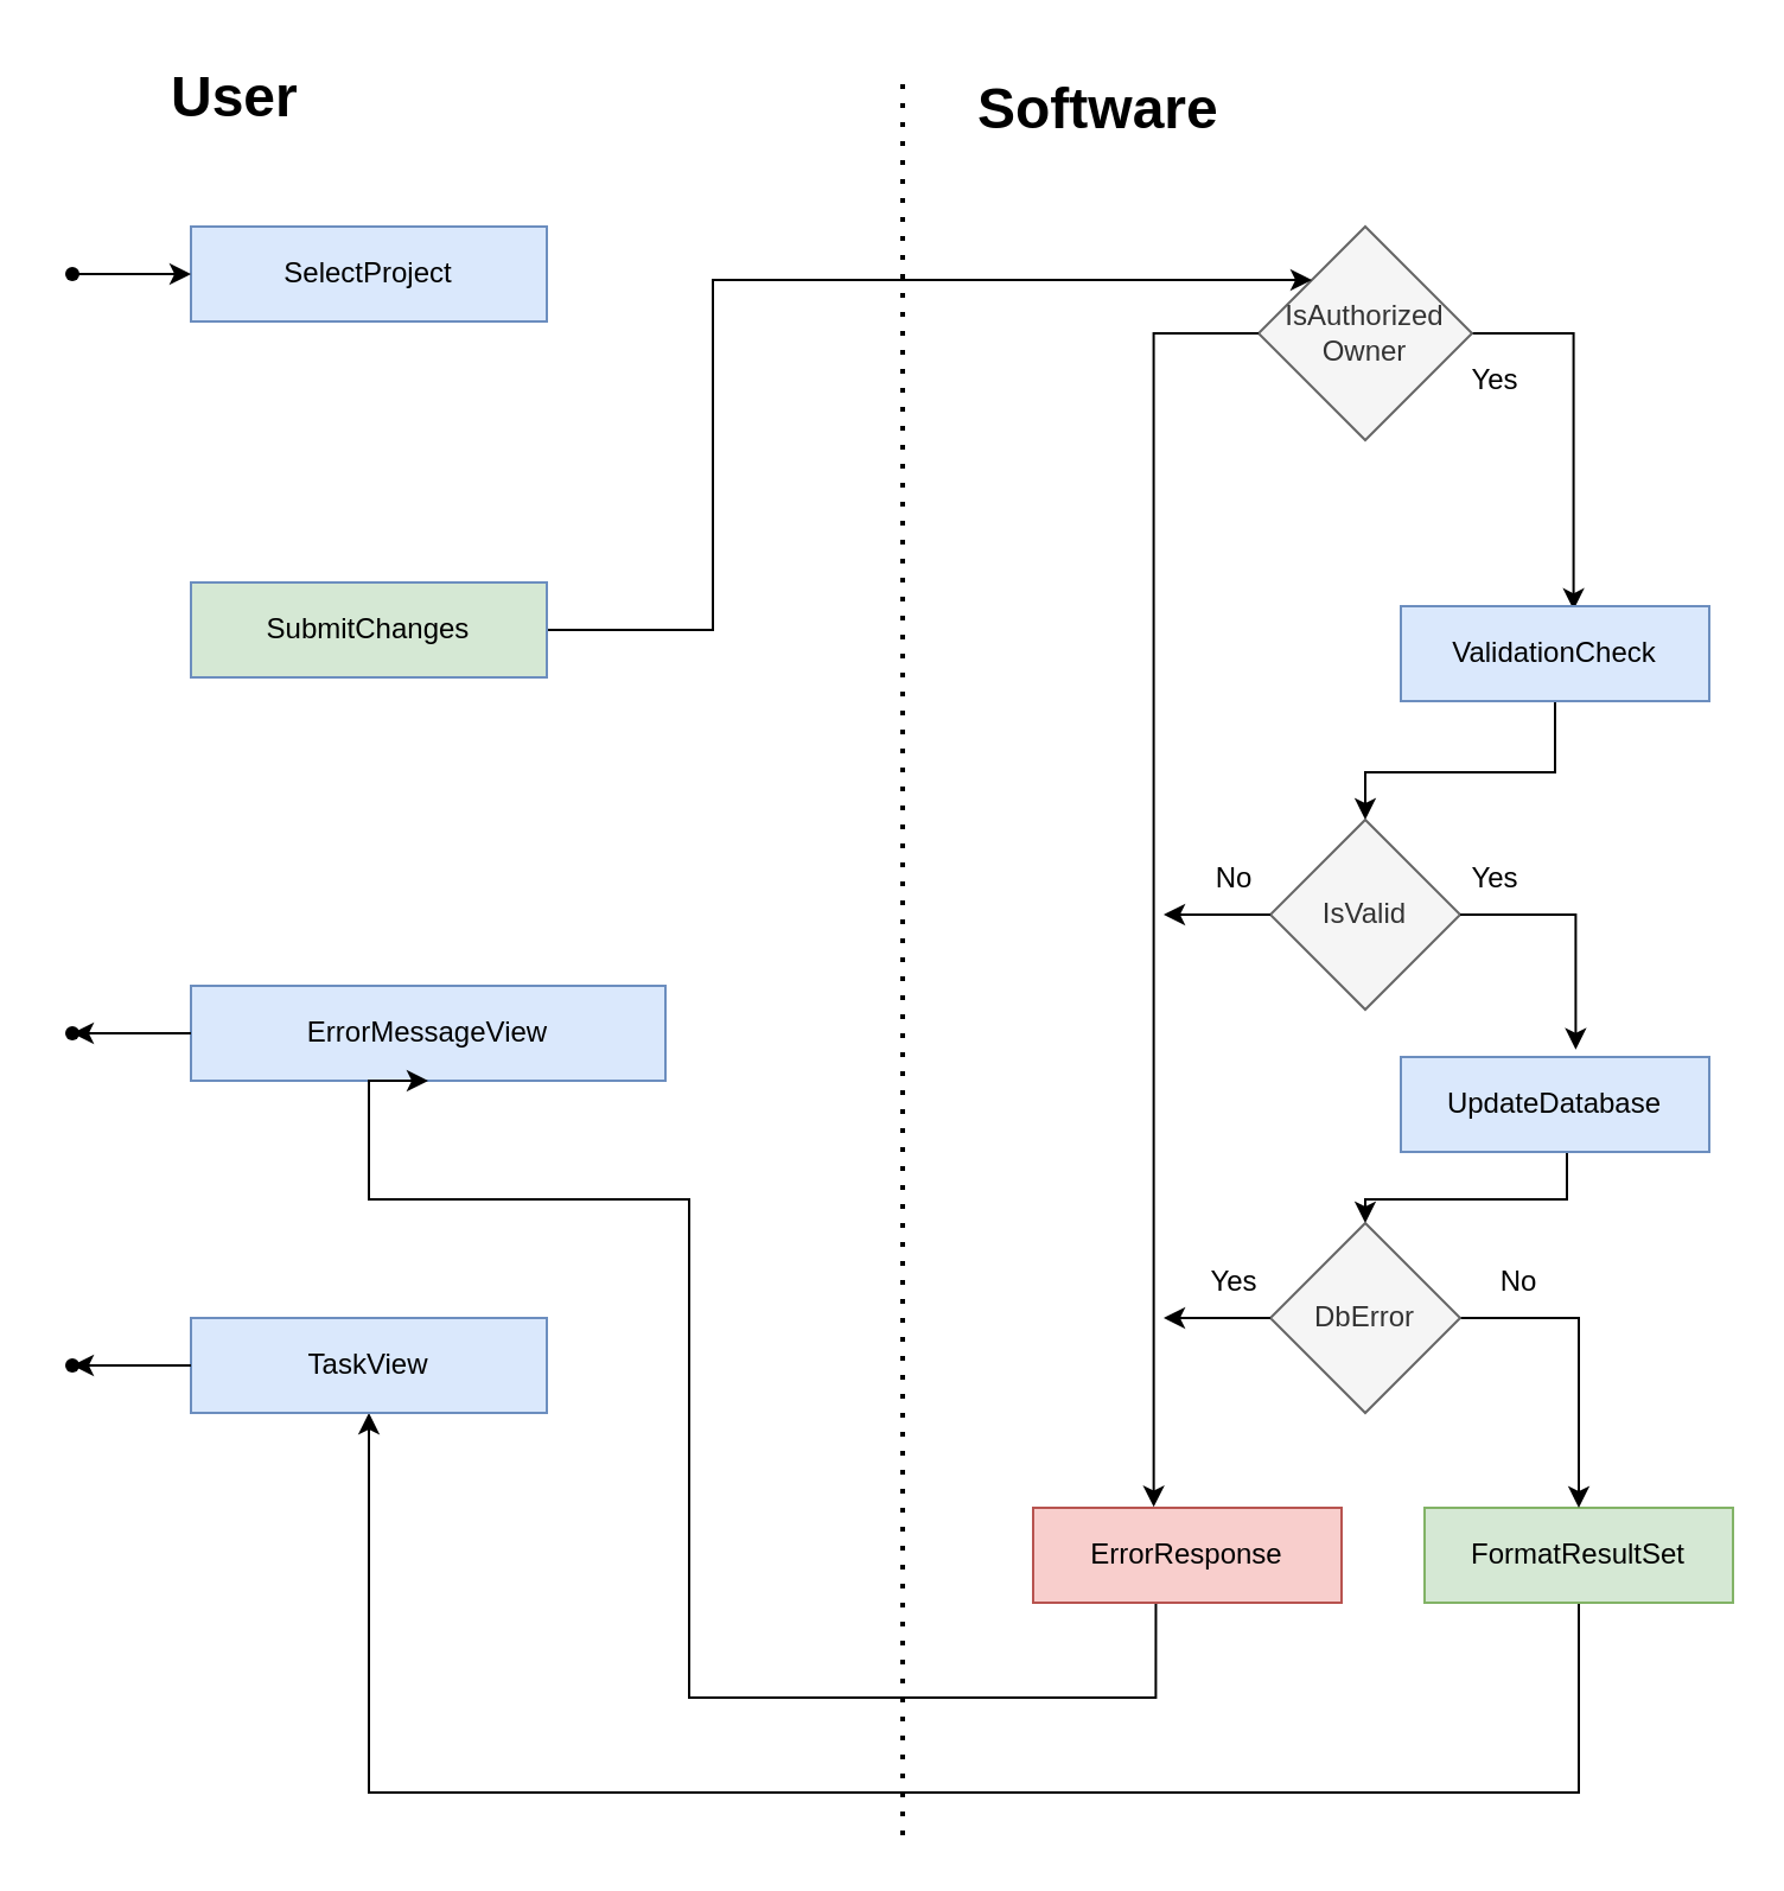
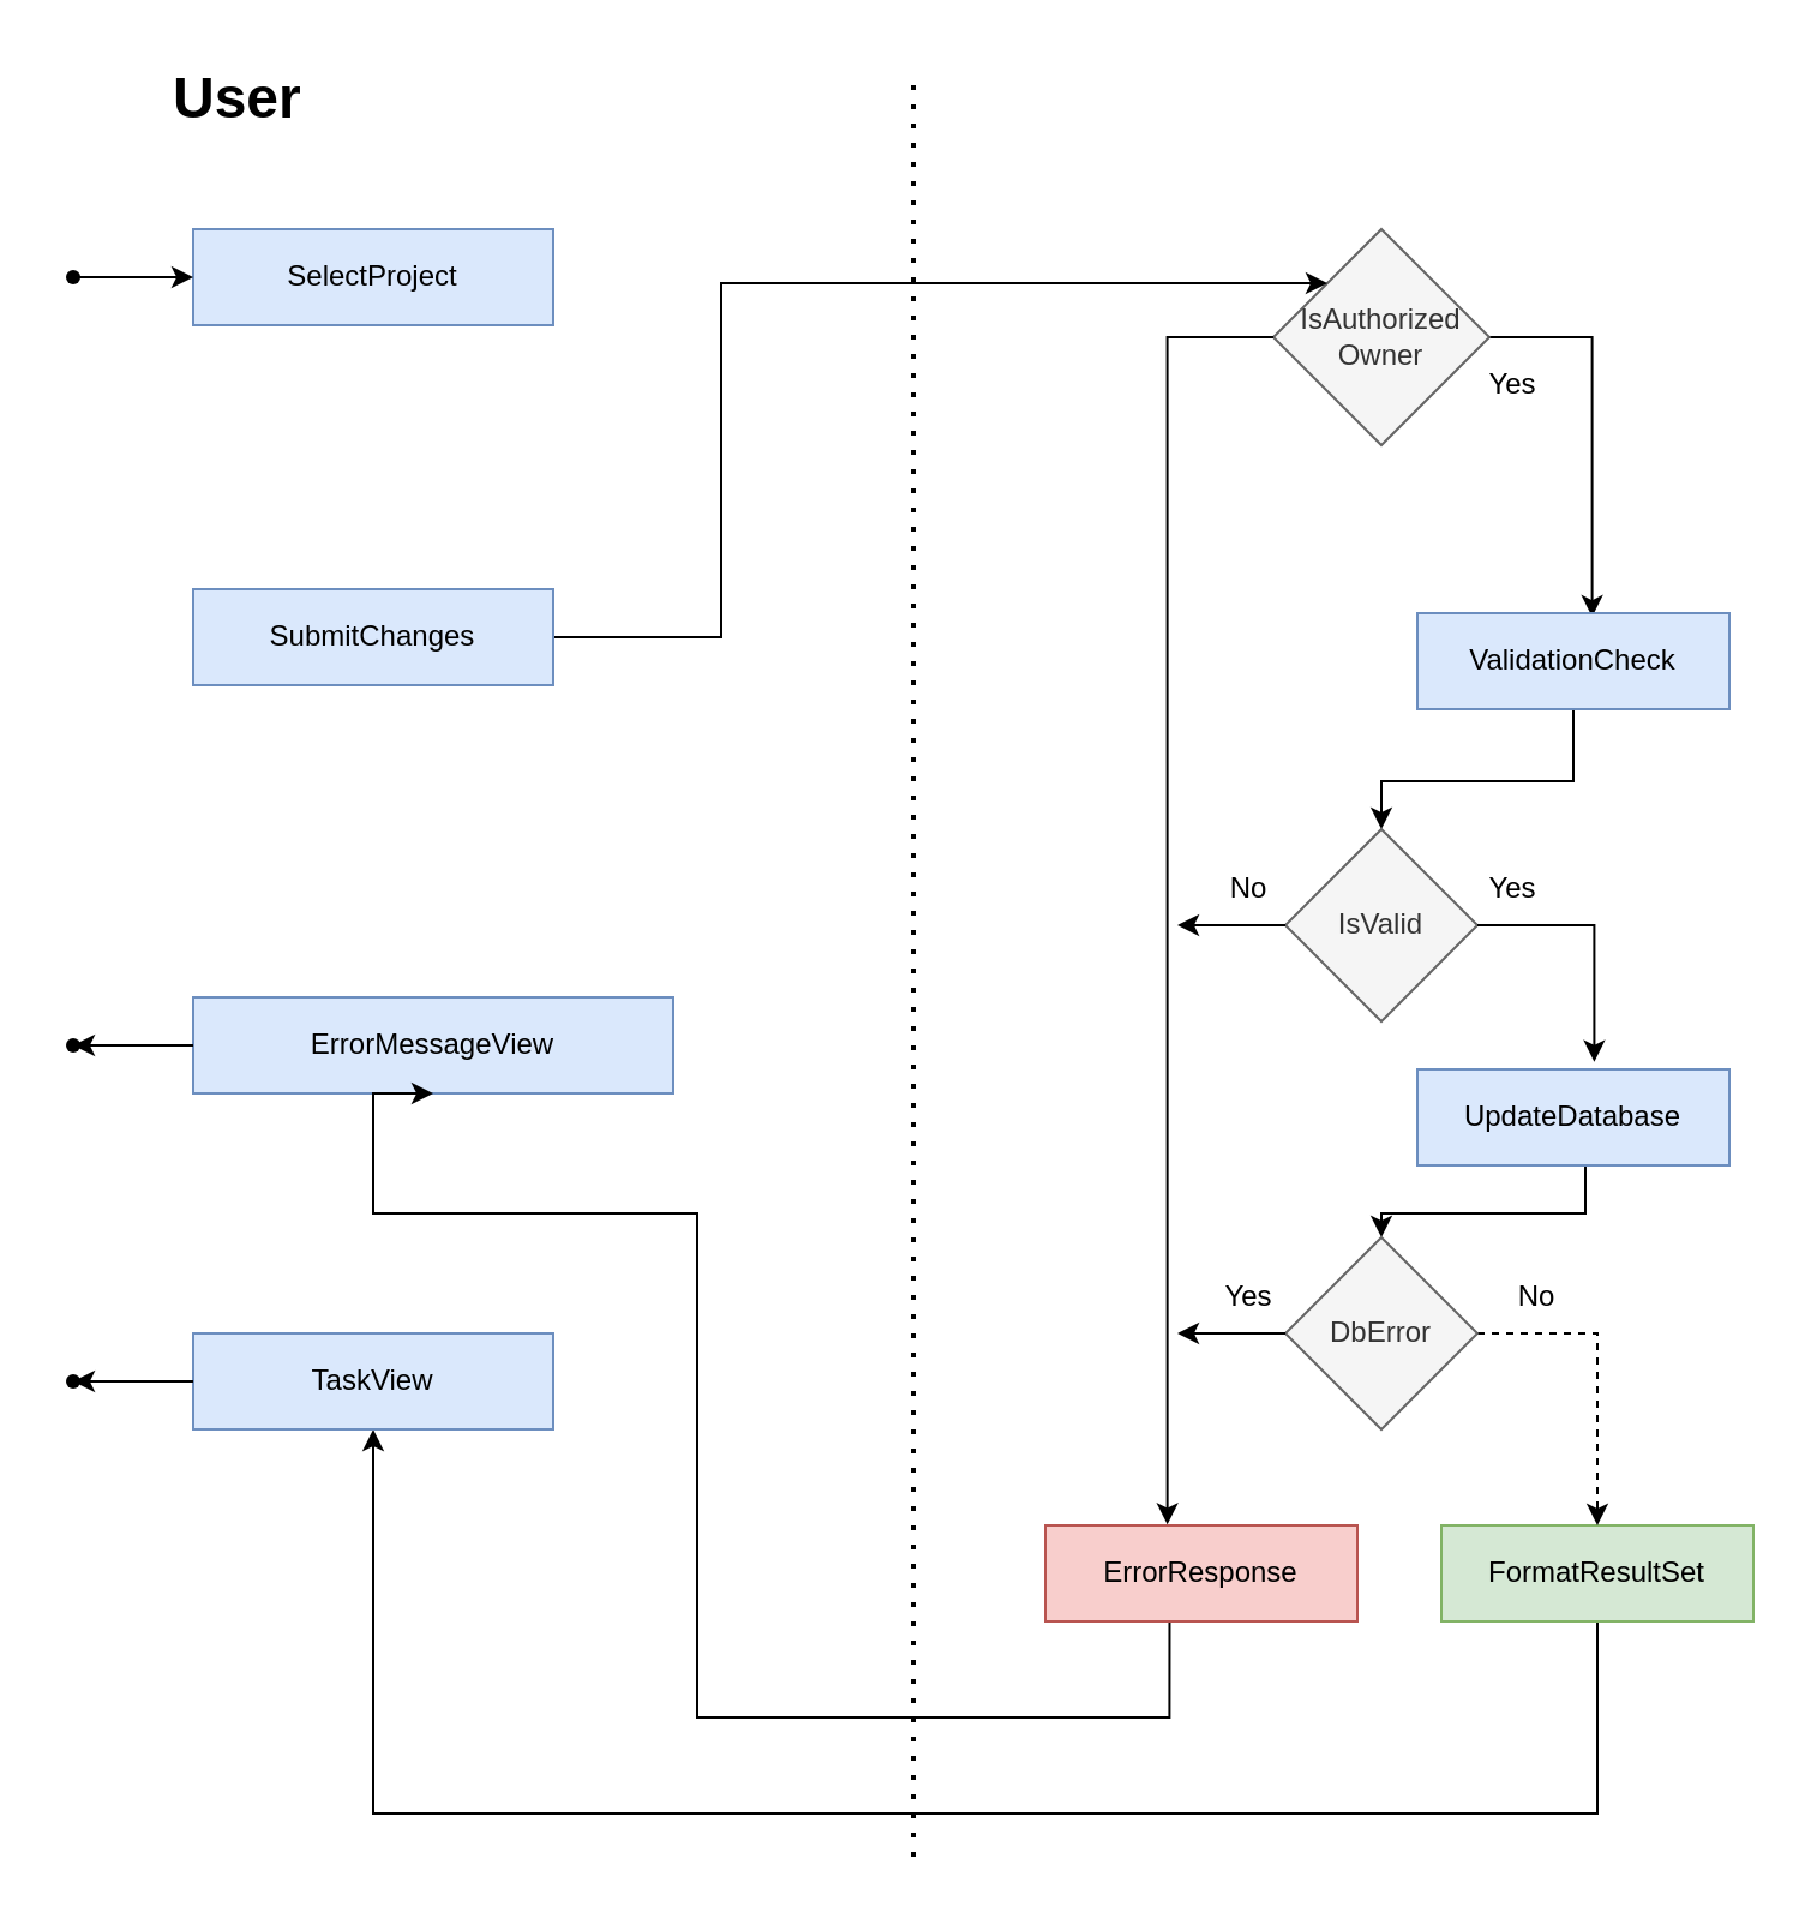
- <mxCell id="17" value="&lt;h1 style=&quot;margin-top: 0px;&quot;&gt;Software&lt;/h1&gt;" style="text;html=1;whiteSpace=wrap;overflow=hidden;rounded=0;" vertex="1" parent="1"><mxGeometry x="410" y="25" width="180" height="50" as="geometry" /></mxCell>
- <mxCell id="24" value="SubmitChanges" style="rounded=0;whiteSpace=wrap;html=1;fillColor=#d5e8d4;strokeColor=#6c8ebf;" vertex="1" parent="1"><mxGeometry x="80" y="245" width="150" height="40" as="geometry" /></mxCell>
+ <mxCell id="24" value="SubmitChanges" style="rounded=0;whiteSpace=wrap;html=1;fillColor=#dae8fc;strokeColor=#6c8ebf;" vertex="1" parent="1"><mxGeometry x="80" y="245" width="150" height="40" as="geometry" /></mxCell>
- <mxCell id="27" style="edgeStyle=orthogonalEdgeStyle;rounded=0;orthogonalLoop=1;jettySize=auto;html=1;exitX=1;exitY=0.5;exitDx=0;exitDy=0;entryX=0.5;entryY=0;entryDx=0;entryDy=0;" edge="1" parent="1" source="28" target="12"><mxGeometry relative="1" as="geometry" /></mxCell>
+ <mxCell id="27" style="edgeStyle=orthogonalEdgeStyle;rounded=0;orthogonalLoop=1;jettySize=auto;html=1;exitX=1;exitY=0.5;exitDx=0;exitDy=0;entryX=0.5;entryY=0;entryDx=0;entryDy=0;dashed=1;" edge="1" parent="1" source="28" target="12"><mxGeometry relative="1" as="geometry" /></mxCell>
